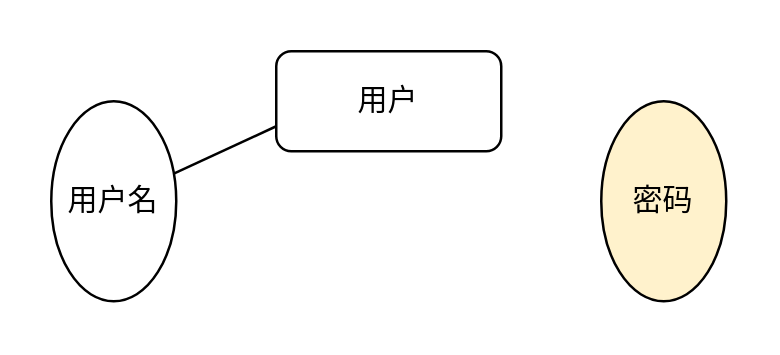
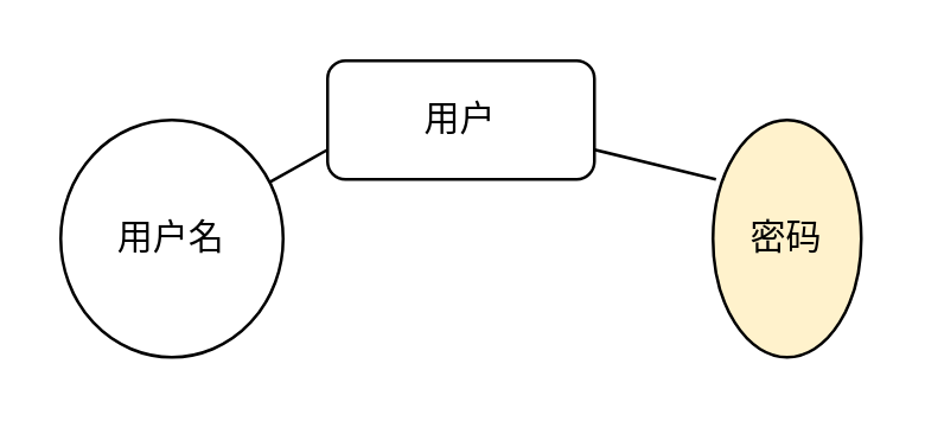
+ <mxCell id="3" style="edgeStyle=none;rounded=0;orthogonalLoop=1;jettySize=auto;html=1;exitX=1;exitY=0.75;exitDx=0;exitDy=0;entryX=0.02;entryY=0.25;entryDx=0;entryDy=0;entryPerimeter=0;endArrow=none;endFill=0;" parent="1" source="4" target="6" edge="1"><mxGeometry relative="1" as="geometry" /></mxCell>
- <mxCell id="5" value="用户名" style="ellipse;whiteSpace=wrap;html=1;" parent="1" vertex="1"><mxGeometry x="20" y="40" width="50" height="80" as="geometry" /></mxCell>
+ <mxCell id="5" value="用户名" style="ellipse;whiteSpace=wrap;html=1;" parent="1" vertex="1"><mxGeometry x="20" y="40" width="75" height="80" as="geometry" /></mxCell>
